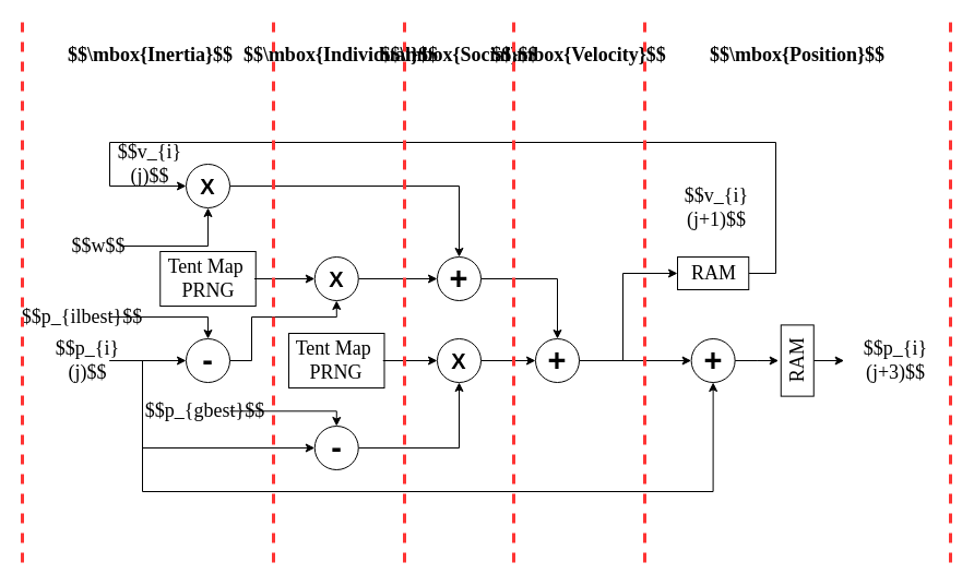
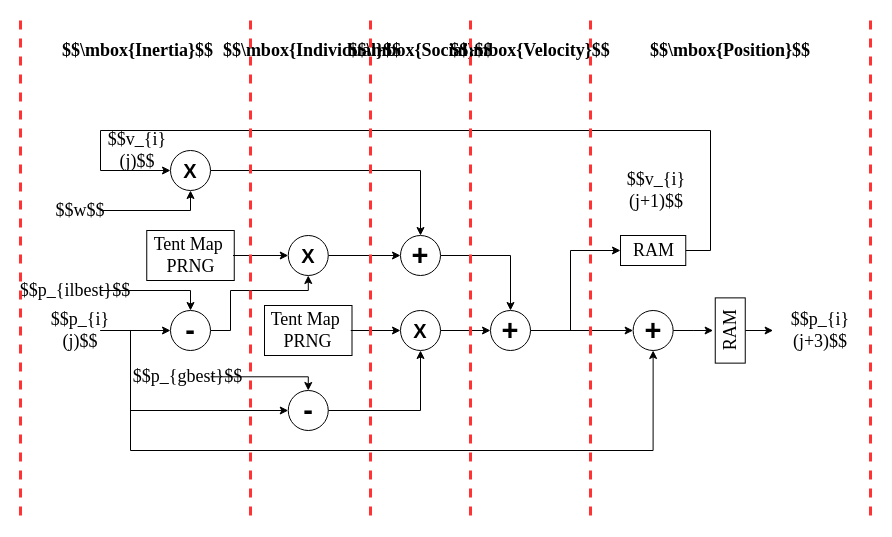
- <mxCell id="39" value="&lt;font face=&quot;Times New Roman&quot;&gt;&lt;span style=&quot;font-size: 18px&quot;&gt;$$w$$&lt;/span&gt;&lt;/font&gt;" style="text;html=1;strokeColor=none;fillColor=none;align=center;verticalAlign=middle;whiteSpace=wrap;rounded=0;" parent="1" vertex="1"><mxGeometry x="70" y="215" width="40" height="20" as="geometry" /></mxCell>
+ <mxCell id="39" value="&lt;font face=&quot;Times New Roman&quot;&gt;&lt;span style=&quot;font-size: 18px&quot;&gt;$$w$$&lt;/span&gt;&lt;/font&gt;" style="text;html=1;strokeColor=none;fillColor=none;align=center;verticalAlign=middle;whiteSpace=wrap;rounded=0;" parent="1" vertex="1"><mxGeometry x="60" y="200" width="40" height="20" as="geometry" /></mxCell>
